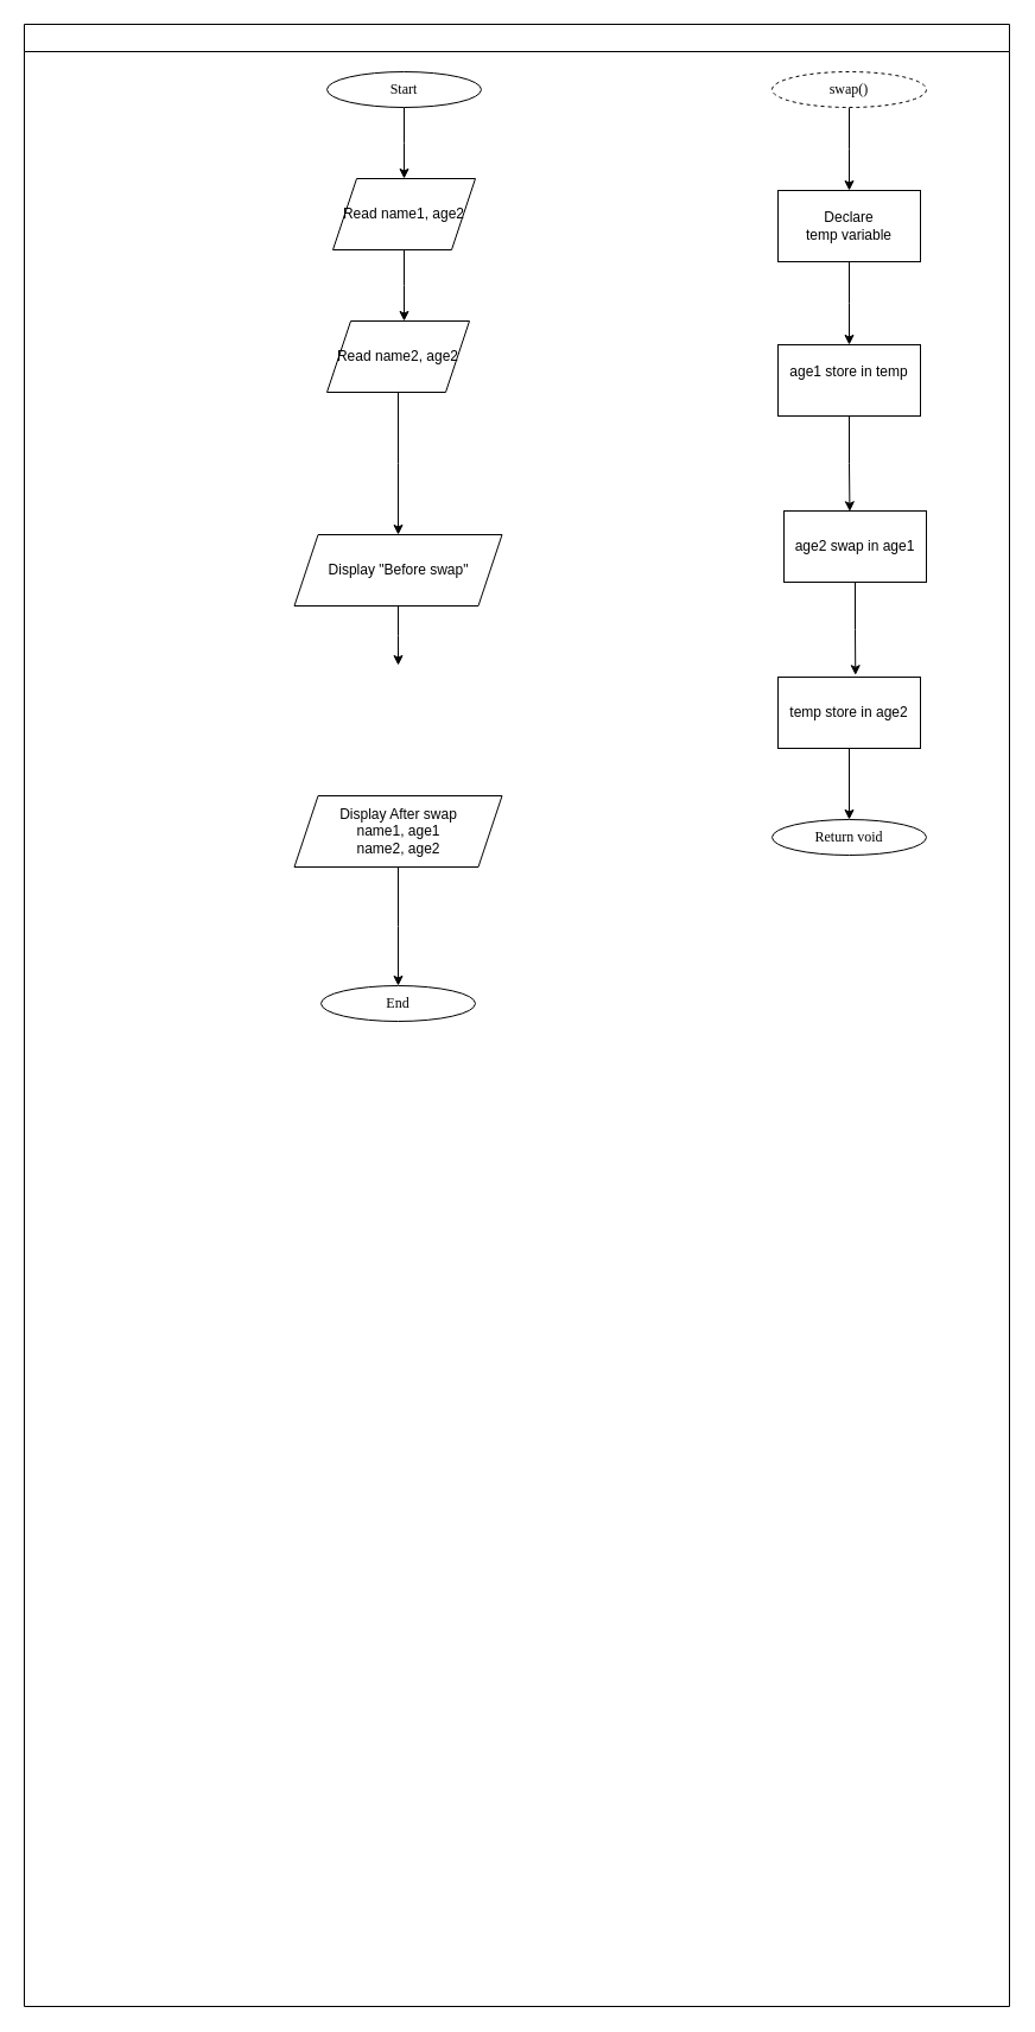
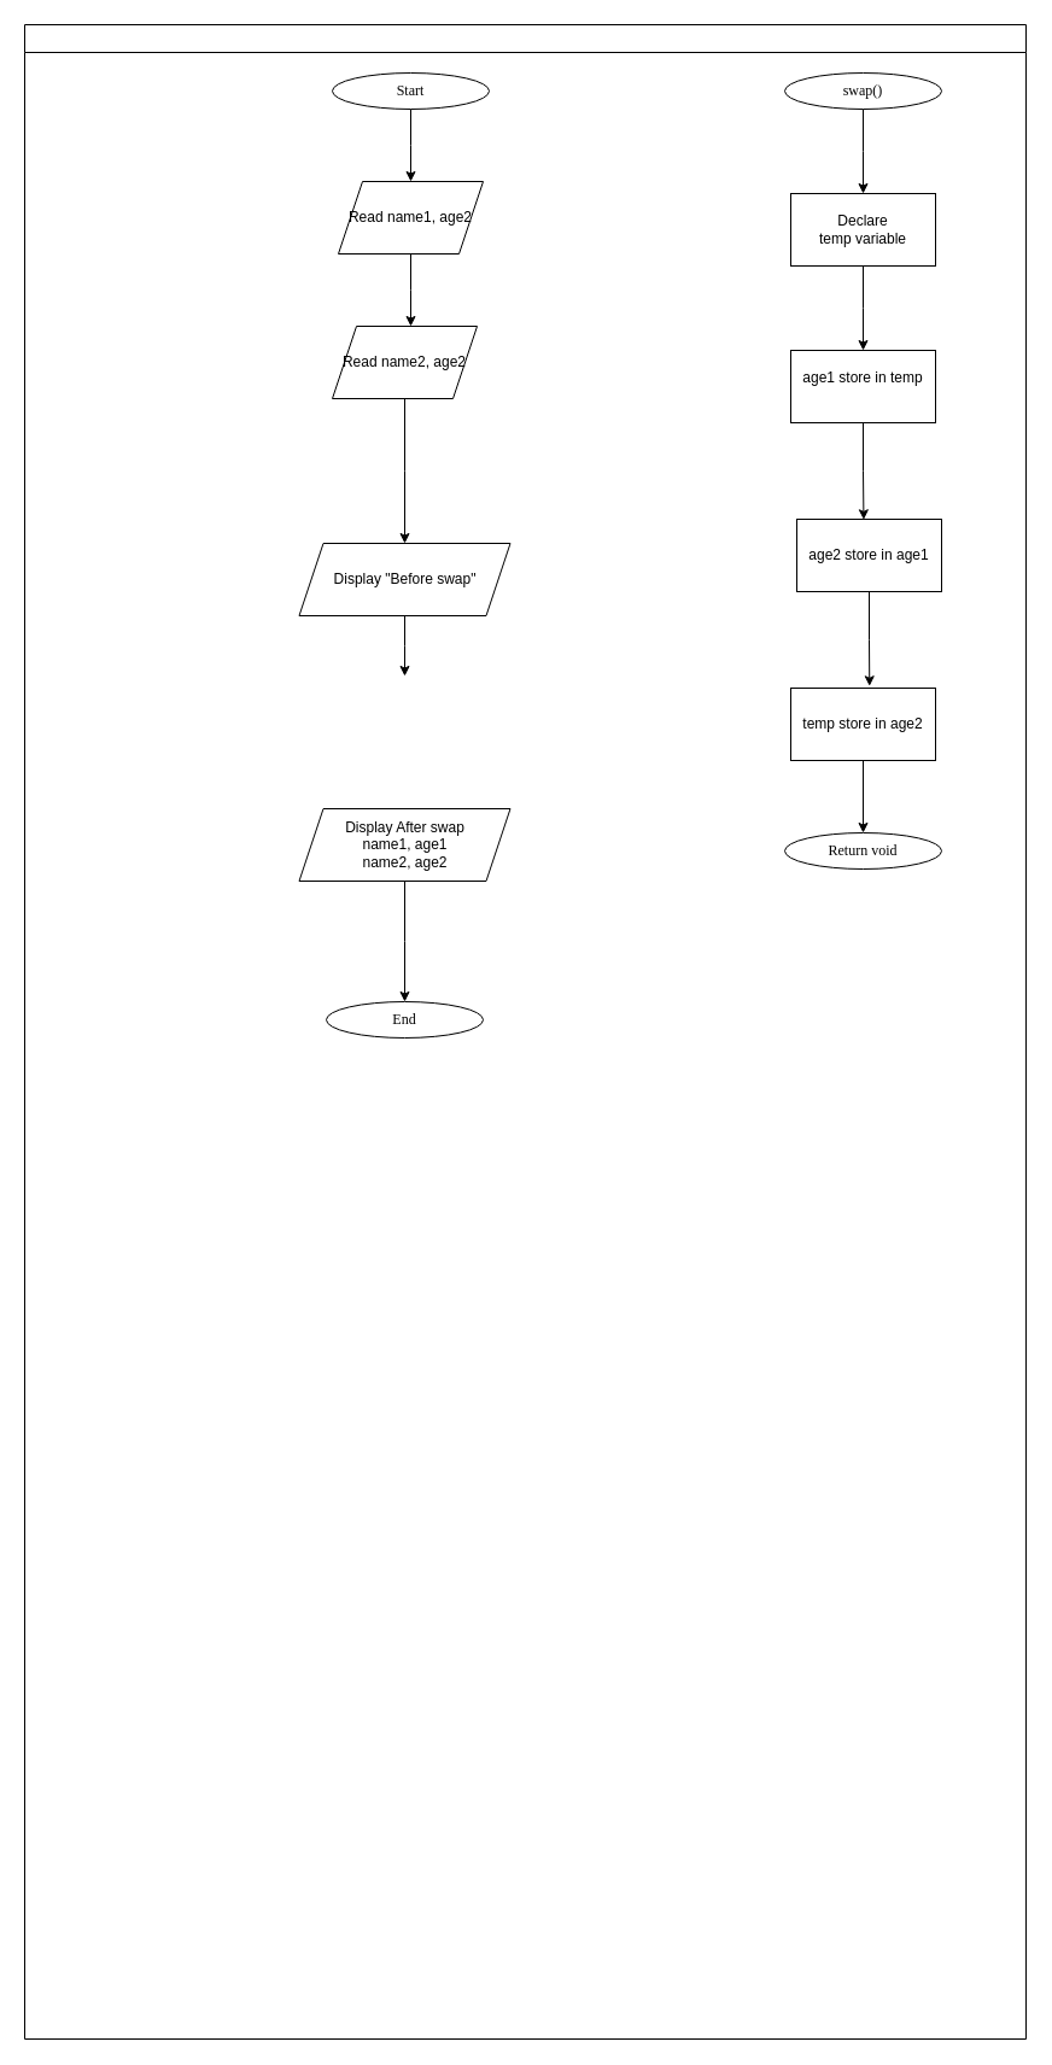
- <mxCell id="14" value="&lt;font data-font-src=&quot;https://fonts.googleapis.com/css?family=Sarabun&quot; face=&quot;Sarabun&quot;&gt;swap()&lt;/font&gt;" style="ellipse;whiteSpace=wrap;html=1;dashed=1;" vertex="1" parent="2"><mxGeometry x="630" y="40" width="130" height="30" as="geometry" /></mxCell>
+ <mxCell id="14" value="&lt;font data-font-src=&quot;https://fonts.googleapis.com/css?family=Sarabun&quot; face=&quot;Sarabun&quot;&gt;swap()&lt;/font&gt;" style="ellipse;whiteSpace=wrap;html=1;" vertex="1" parent="2"><mxGeometry x="630" y="40" width="130" height="30" as="geometry" /></mxCell>
- <mxCell id="18" value="&lt;div&gt;age2 swap in age1&lt;/div&gt;" style="rounded=0;whiteSpace=wrap;html=1;" vertex="1" parent="2"><mxGeometry x="640" y="410" width="120" height="60" as="geometry" /></mxCell>
+ <mxCell id="18" value="&lt;div&gt;age2 store in age1&lt;/div&gt;" style="rounded=0;whiteSpace=wrap;html=1;" vertex="1" parent="2"><mxGeometry x="640" y="410" width="120" height="60" as="geometry" /></mxCell>
